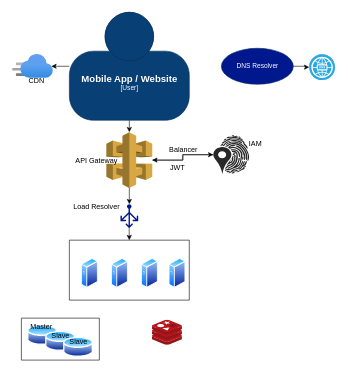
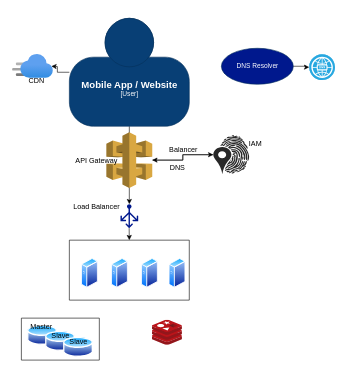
- <mxCell id="4" value="&lt;font style=&quot;font-size: 16px&quot;&gt;&lt;b&gt;Mobile App / Website&lt;/b&gt;&lt;/font&gt;&lt;div&gt;[User]&lt;/div&gt;&lt;br&gt;&lt;div&gt;&lt;font style=&quot;font-size: 11px&quot;&gt;&lt;font color=&quot;#cccccc&quot;&gt;&lt;/font&gt;&lt;/div&gt;" style="html=1;fontSize=11;dashed=0;whitespace=wrap;fillColor=#083F75;strokeColor=#06315C;fontColor=#ffffff;shape=mxgraph.c4.person2;align=center;metaEdit=1;points=[[0.5,0,0],[1,0.5,0],[1,0.75,0],[0.75,1,0],[0.5,1,0],[0.25,1,0],[0,0.75,0],[0,0.5,0]];resizable=0;" parent="1" vertex="1"><mxGeometry x="115" y="20" width="200" height="180" as="geometry" /></mxCell>
+ <mxCell id="4" value="&lt;font style=&quot;font-size: 16px&quot;&gt;&lt;b&gt;Mobile App / Website&lt;/b&gt;&lt;/font&gt;&lt;div&gt;[User]&lt;/div&gt;&lt;br&gt;&lt;div&gt;&lt;font style=&quot;font-size: 11px&quot;&gt;&lt;font color=&quot;#cccccc&quot;&gt;&lt;/font&gt;&lt;/div&gt;" style="html=1;fontSize=11;dashed=0;whitespace=wrap;fillColor=#083F75;strokeColor=#06315C;fontColor=#ffffff;shape=mxgraph.c4.person2;align=center;metaEdit=1;points=[[0.5,0,0],[1,0.5,0],[1,0.75,0],[0.75,1,0],[0.5,1,0],[0.25,1,0],[0,0.75,0],[0,0.5,0]];resizable=0;" parent="1" vertex="1"><mxGeometry x="115" y="30" width="200" height="180" as="geometry" /></mxCell>
- <mxCell id="23" value="JWT" style="text;html=1;align=center;verticalAlign=middle;resizable=0;points=[];autosize=1;strokeColor=none;fillColor=none;" vertex="1" parent="1"><mxGeometry x="270" y="265" width="50" height="30" as="geometry" /></mxCell>
+ <mxCell id="23" value="DNS" style="text;html=1;align=center;verticalAlign=middle;resizable=0;points=[];autosize=1;strokeColor=none;fillColor=none;" vertex="1" parent="1"><mxGeometry x="270" y="265" width="50" height="30" as="geometry" /></mxCell>
- <mxCell id="34" value="Load Resolver" style="text;html=1;align=center;verticalAlign=middle;resizable=0;points=[];autosize=1;strokeColor=none;fillColor=none;" vertex="1" parent="1"><mxGeometry x="110" y="330" width="100" height="30" as="geometry" /></mxCell>
+ <mxCell id="34" value="Load Balancer" style="text;html=1;align=center;verticalAlign=middle;resizable=0;points=[];autosize=1;strokeColor=none;fillColor=none;" vertex="1" parent="1"><mxGeometry x="110" y="330" width="100" height="30" as="geometry" /></mxCell>
